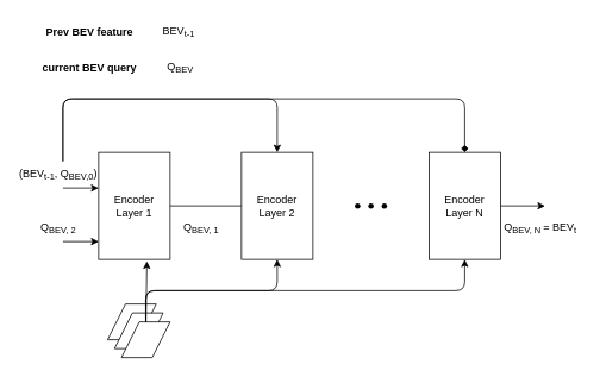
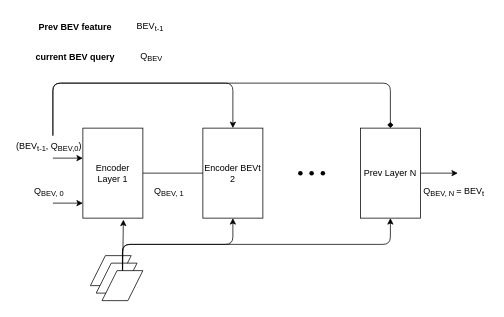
- <mxCell id="4" value="Encoder Layer 2" style="html=1;whiteSpace=wrap;" parent="1" vertex="1"><mxGeometry x="270" y="170" width="80" height="120" as="geometry" /></mxCell>
+ <mxCell id="4" value="Encoder BEVt 2" style="html=1;whiteSpace=wrap;" parent="1" vertex="1"><mxGeometry x="270" y="170" width="80" height="120" as="geometry" /></mxCell>
- <mxCell id="6" value="Encoder Layer N" style="html=1;whiteSpace=wrap;" parent="1" vertex="1"><mxGeometry x="480" y="170" width="80" height="120" as="geometry" /></mxCell>
+ <mxCell id="6" value="Prev Layer N" style="html=1;whiteSpace=wrap;" parent="1" vertex="1"><mxGeometry x="480" y="170" width="80" height="120" as="geometry" /></mxCell>
- <mxCell id="17" value="Q&lt;sub&gt;BEV, 2&lt;/sub&gt;" style="text;html=1;align=center;verticalAlign=middle;whiteSpace=wrap;rounded=0;" parent="1" vertex="1"><mxGeometry x="20" y="240" width="90" height="30" as="geometry" /></mxCell>
+ <mxCell id="17" value="Q&lt;sub&gt;BEV, 0&lt;/sub&gt;" style="text;html=1;align=center;verticalAlign=middle;whiteSpace=wrap;rounded=0;" parent="1" vertex="1"><mxGeometry x="20" y="240" width="90" height="30" as="geometry" /></mxCell>
